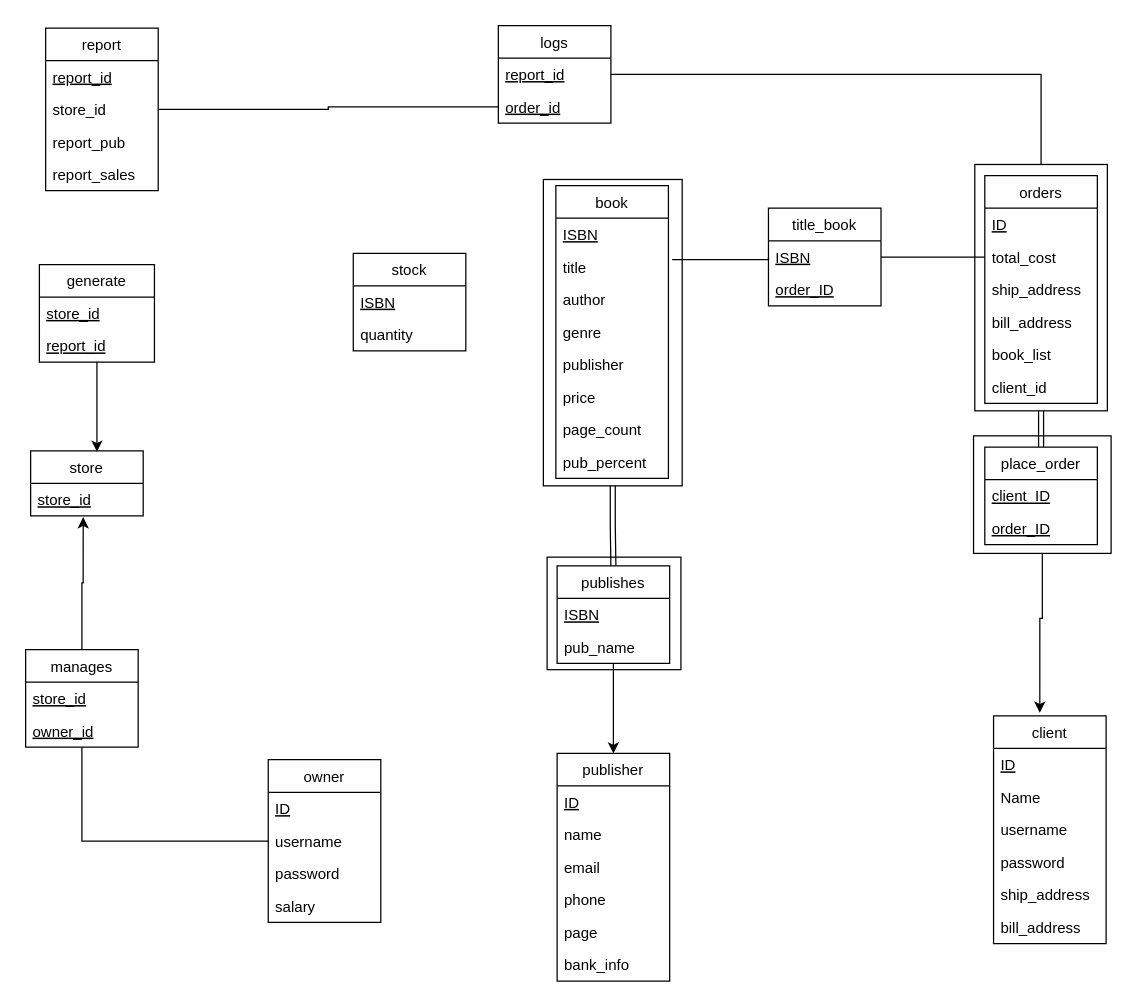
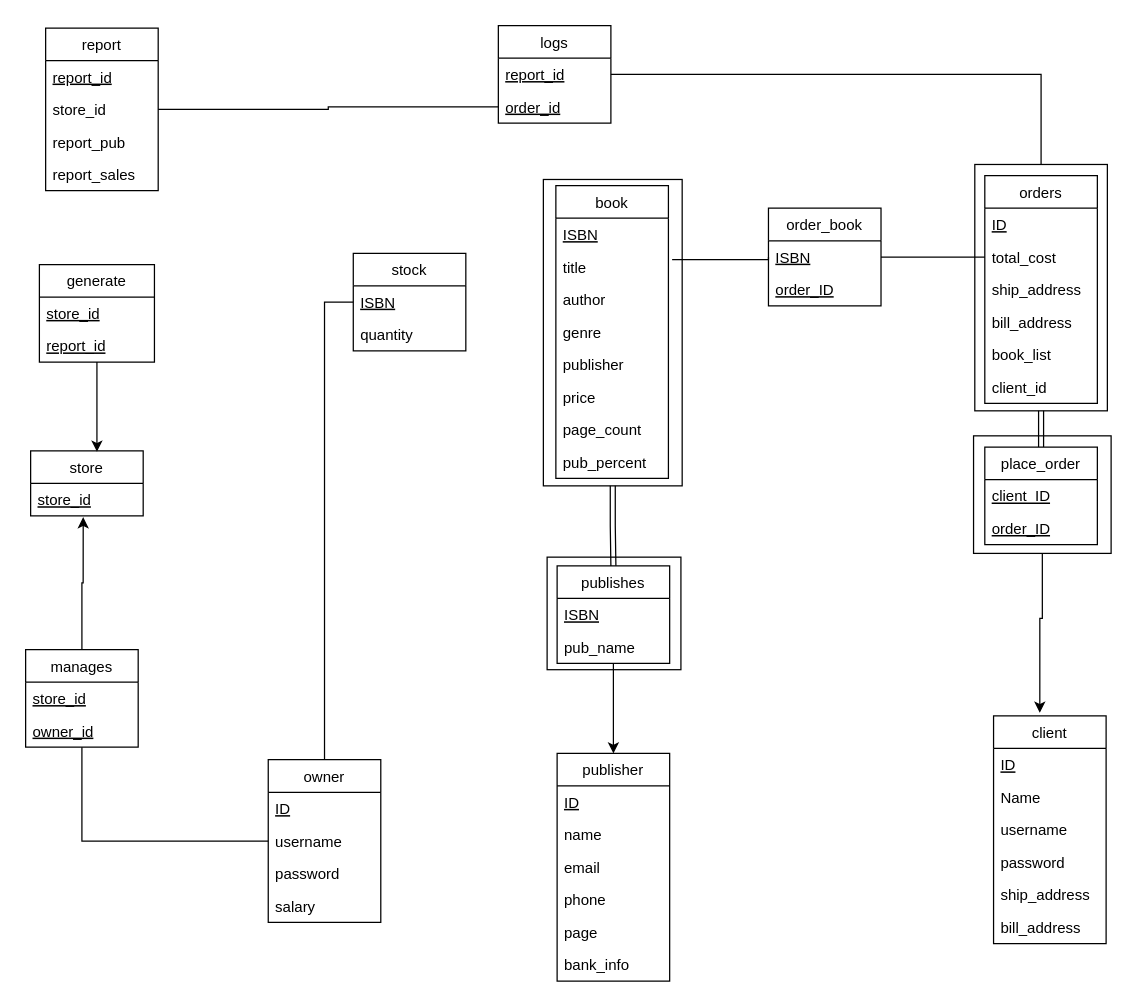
- <mxCell id="59" value="title_book" style="swimlane;fontStyle=0;childLayout=stackLayout;horizontal=1;startSize=26;fillColor=none;horizontalStack=0;resizeParent=1;resizeParentMax=0;resizeLast=0;collapsible=1;marginBottom=0;" parent="1" vertex="1"><mxGeometry x="614" y="166" width="90" height="78" as="geometry" /></mxCell>
+ <mxCell id="59" value="order_book" style="swimlane;fontStyle=0;childLayout=stackLayout;horizontal=1;startSize=26;fillColor=none;horizontalStack=0;resizeParent=1;resizeParentMax=0;resizeLast=0;collapsible=1;marginBottom=0;" parent="1" vertex="1"><mxGeometry x="614" y="166" width="90" height="78" as="geometry" /></mxCell>
+ <mxCell id="45" style="edgeStyle=orthogonalEdgeStyle;rounded=0;orthogonalLoop=1;jettySize=auto;html=1;entryX=0.5;entryY=0;entryDx=0;entryDy=0;endArrow=none;endFill=0;strokeColor=default;exitX=0;exitY=0.5;exitDx=0;exitDy=0;" parent="1" source="53" target="38" edge="1"><mxGeometry relative="1" as="geometry" /></mxCell>
